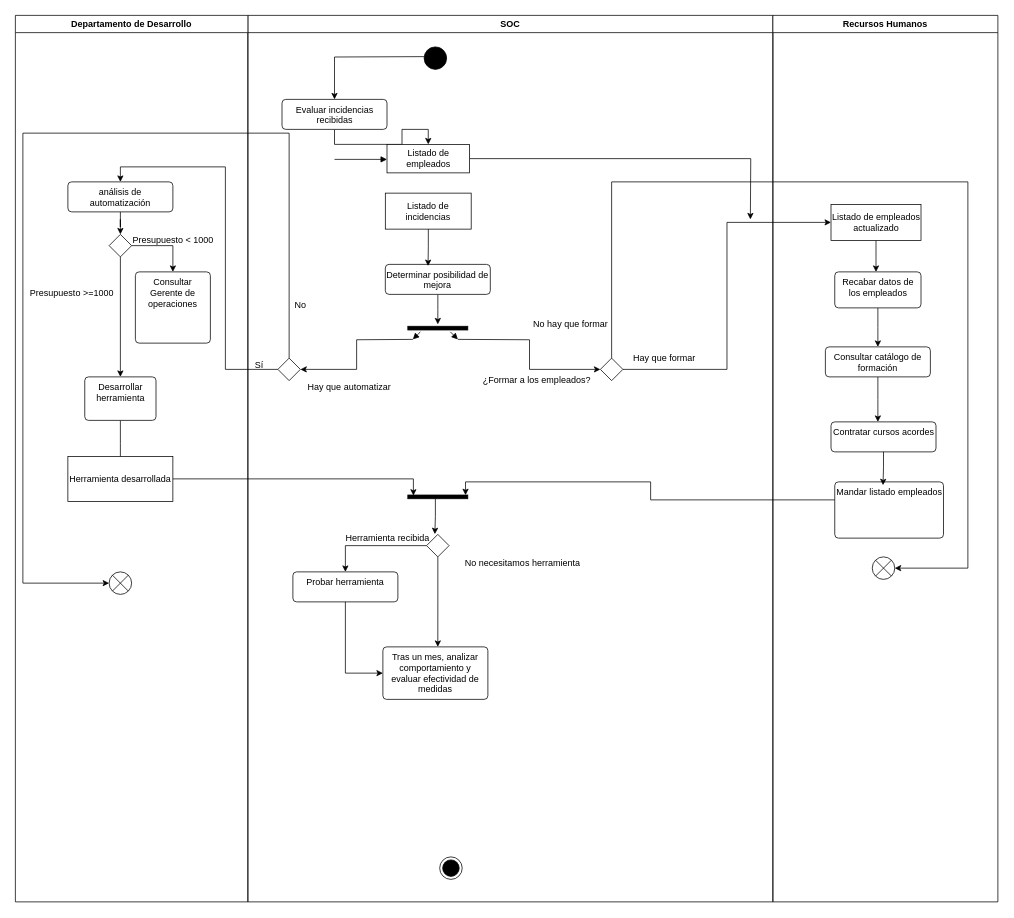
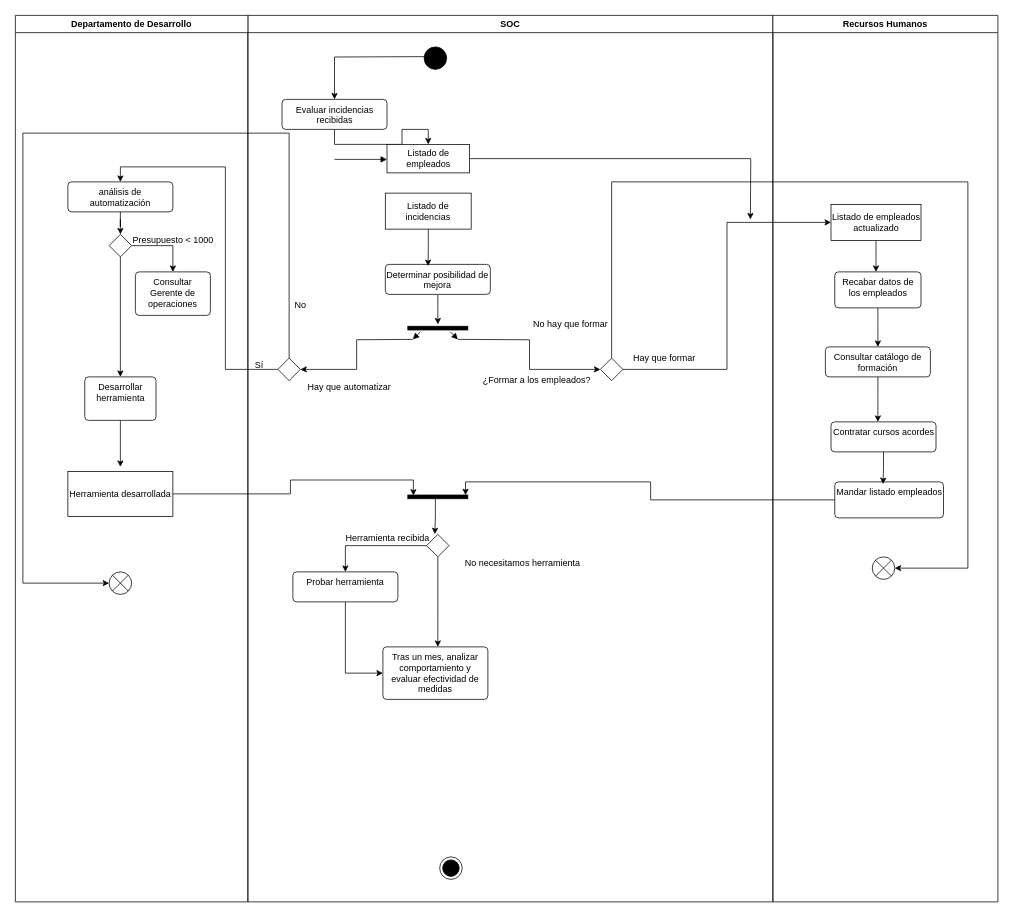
- <mxCell id="43" value="Presupuesto &amp;gt;=1000" style="text;html=1;align=center;verticalAlign=middle;resizable=0;points=[];autosize=1;strokeColor=none;fillColor=none;" parent="34" vertex="1"><mxGeometry x="10" y="356" width="130" height="30" as="geometry" /></mxCell>
- <mxCell id="42" value="&lt;div&gt;Consultar Gerente de operaciones&lt;/div&gt;" style="html=1;align=center;verticalAlign=top;rounded=1;absoluteArcSize=1;arcSize=10;dashed=0;whiteSpace=wrap;" parent="34" vertex="1"><mxGeometry x="160" y="342" width="100" height="95" as="geometry" /></mxCell>
+ <mxCell id="42" value="&lt;div&gt;Consultar Gerente de operaciones&lt;/div&gt;" style="html=1;align=center;verticalAlign=top;rounded=1;absoluteArcSize=1;arcSize=10;dashed=0;whiteSpace=wrap;" parent="34" vertex="1"><mxGeometry x="160" y="342" width="100" height="58" as="geometry" /></mxCell>
- <mxCell id="45" value="Herramienta desarrollada" style="html=1;align=center;verticalAlign=middle;rounded=0;absoluteArcSize=1;arcSize=10;dashed=0;whiteSpace=wrap;" parent="34" vertex="1"><mxGeometry x="70" y="588" width="140" height="60" as="geometry" /></mxCell>
+ <mxCell id="45" value="Herramienta desarrollada" style="html=1;align=center;verticalAlign=middle;rounded=0;absoluteArcSize=1;arcSize=10;dashed=0;whiteSpace=wrap;" parent="34" vertex="1"><mxGeometry x="70" y="608" width="140" height="60" as="geometry" /></mxCell>
- <mxCell id="56" value="Mandar listado empleados&lt;div&gt;&lt;br&gt;&lt;/div&gt;" style="html=1;align=center;verticalAlign=top;rounded=1;absoluteArcSize=1;arcSize=10;dashed=0;whiteSpace=wrap;" parent="47" vertex="1"><mxGeometry x="82.5" y="622" width="145" height="75" as="geometry" /></mxCell>
+ <mxCell id="56" value="Mandar listado empleados&lt;div&gt;&lt;br&gt;&lt;/div&gt;" style="html=1;align=center;verticalAlign=top;rounded=1;absoluteArcSize=1;arcSize=10;dashed=0;whiteSpace=wrap;" parent="47" vertex="1"><mxGeometry x="82.5" y="622" width="145" height="48" as="geometry" /></mxCell>
